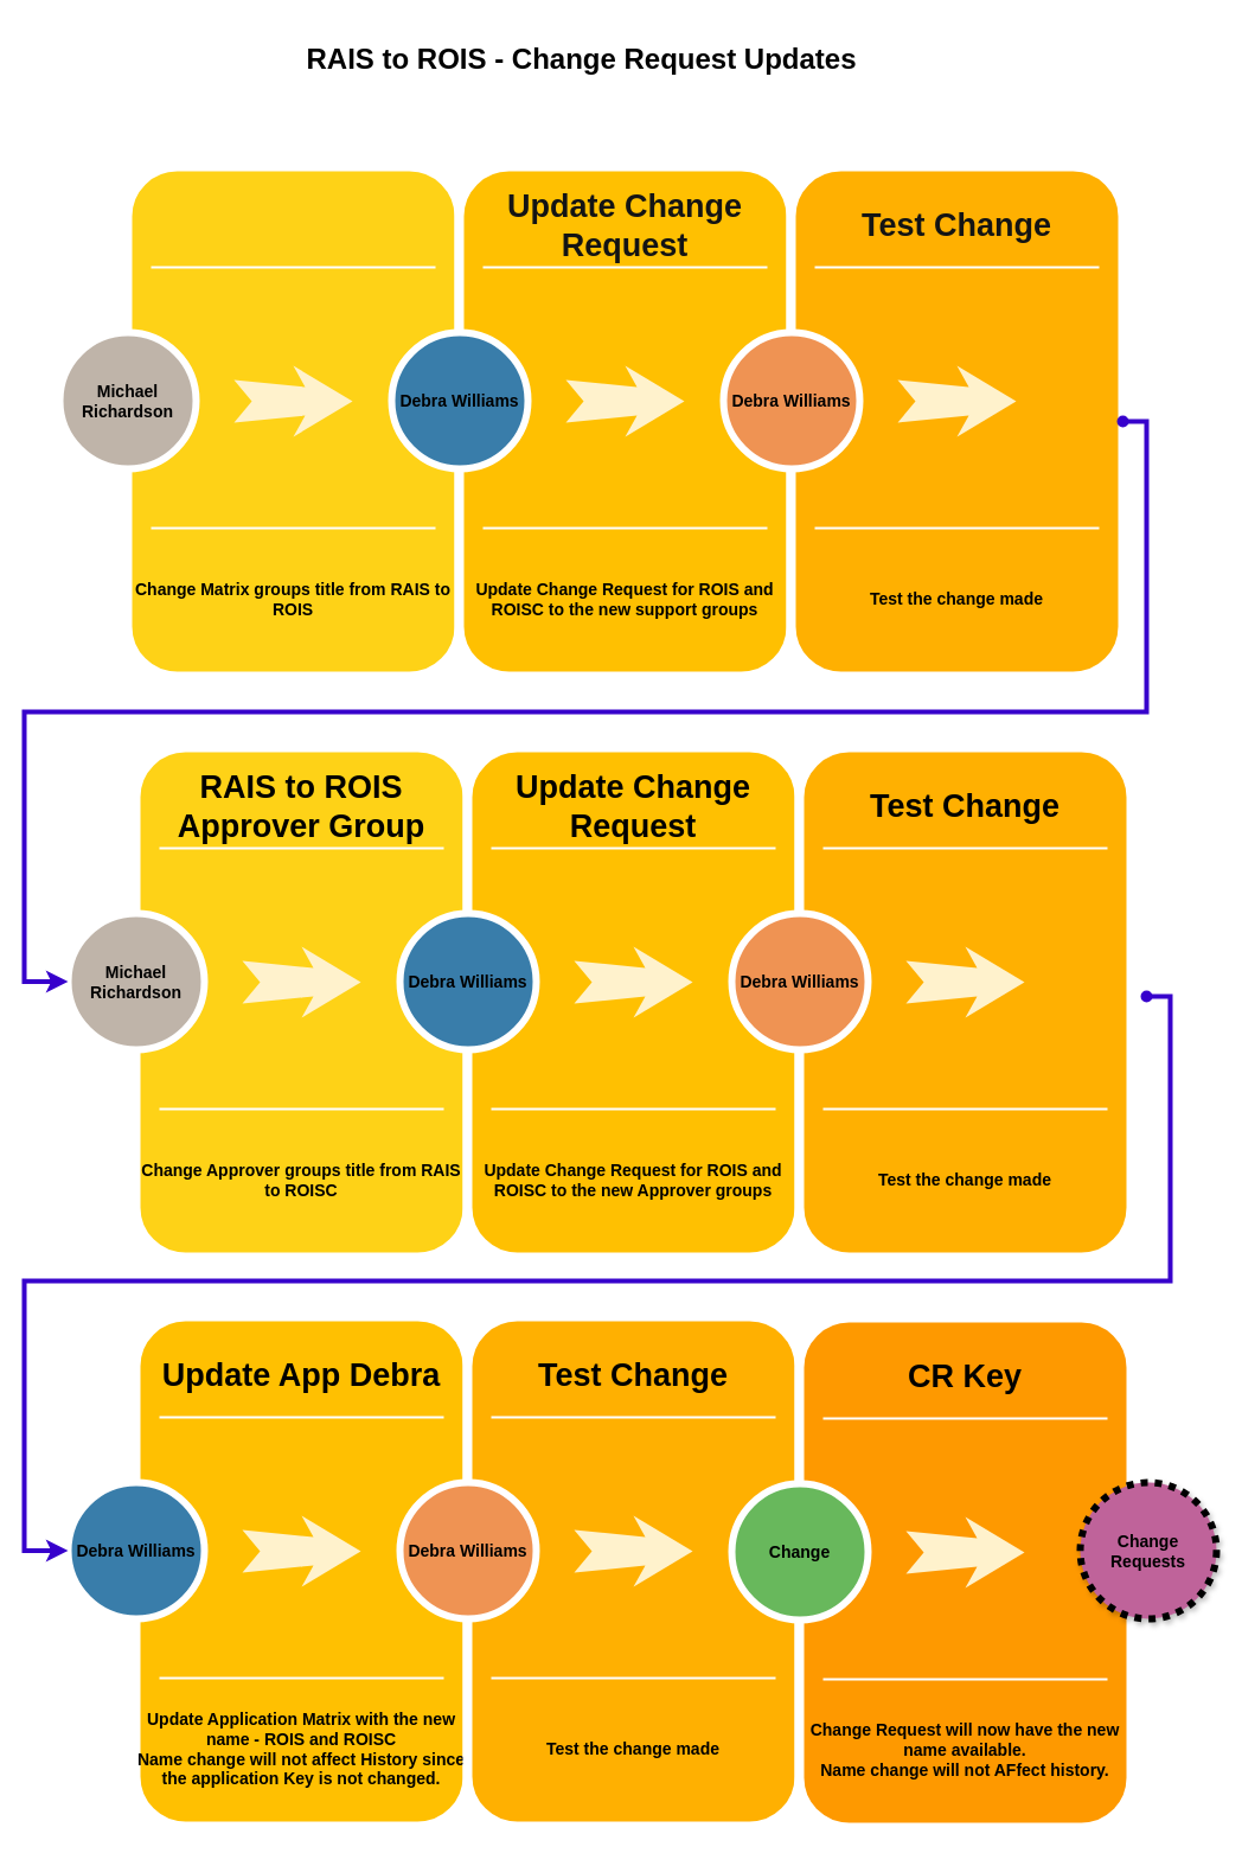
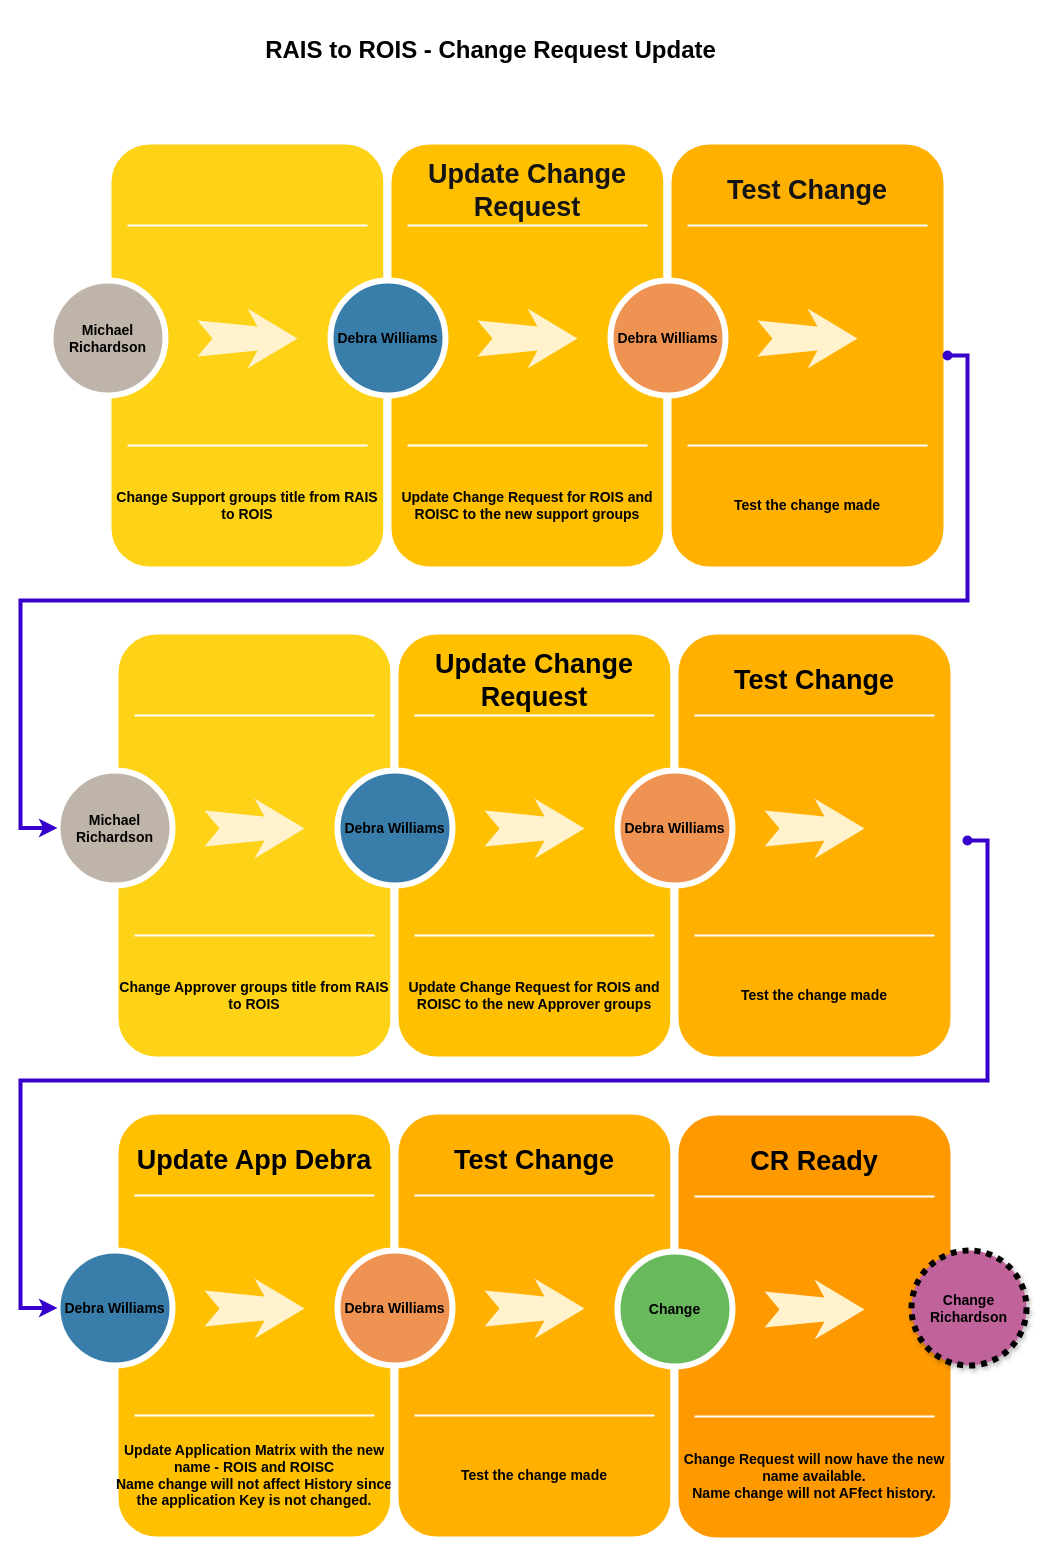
- <mxCell id="67" value="RAIS to ROIS - Change Request Updates" style="text;strokeColor=none;fillColor=none;html=1;fontSize=24;fontStyle=1;verticalAlign=middle;align=center;" vertex="1" parent="1"><mxGeometry x="220" y="20" width="540" height="60" as="geometry" /></mxCell>
+ <mxCell id="67" value="RAIS to ROIS - Change Request Update" style="text;strokeColor=none;fillColor=none;html=1;fontSize=24;fontStyle=1;verticalAlign=middle;align=center;" vertex="1" parent="1"><mxGeometry x="220" y="20" width="540" height="60" as="geometry" /></mxCell>
- <mxCell id="3" value="Change Matrix groups title from RAIS to ROIS" style="text;html=1;strokeColor=none;fillColor=none;align=center;verticalAlign=middle;whiteSpace=wrap;rounded=0;shadow=0;fontSize=14;fontColor=#000000;fontStyle=1" parent="1" vertex="1"><mxGeometry x="107" y="460" width="280" height="90" as="geometry" /></mxCell>
+ <mxCell id="3" value="Change Support groups title from RAIS to ROIS" style="text;html=1;strokeColor=none;fillColor=none;align=center;verticalAlign=middle;whiteSpace=wrap;rounded=0;shadow=0;fontSize=14;fontColor=#000000;fontStyle=1" parent="1" vertex="1"><mxGeometry x="107" y="460" width="280" height="90" as="geometry" /></mxCell>
- <mxCell id="23" value="RAIS to ROIS Approver Group" style="text;html=1;strokeColor=none;fillColor=none;align=center;verticalAlign=middle;whiteSpace=wrap;rounded=0;shadow=0;fontSize=27;fontColor=#000000;fontStyle=1;" vertex="1" parent="1"><mxGeometry x="114" y="650" width="280" height="60" as="geometry" /></mxCell>
- <mxCell id="24" value="Change Approver groups title from RAIS to ROISC" style="text;html=1;strokeColor=none;fillColor=none;align=center;verticalAlign=middle;whiteSpace=wrap;rounded=0;shadow=0;fontSize=14;fontColor=#000000;fontStyle=1" vertex="1" parent="1"><mxGeometry x="114" y="950" width="280" height="90" as="geometry" /></mxCell>
+ <mxCell id="24" value="Change Approver groups title from RAIS to ROIS" style="text;html=1;strokeColor=none;fillColor=none;align=center;verticalAlign=middle;whiteSpace=wrap;rounded=0;shadow=0;fontSize=14;fontColor=#000000;fontStyle=1" vertex="1" parent="1"><mxGeometry x="114" y="950" width="280" height="90" as="geometry" /></mxCell>
- <mxCell id="58" value="CR Key" style="text;html=1;strokeColor=none;fillColor=none;align=center;verticalAlign=middle;whiteSpace=wrap;rounded=0;shadow=0;fontSize=27;fontColor=#000000;fontStyle=1;" parent="1" vertex="1"><mxGeometry x="674" y="1131" width="280" height="60" as="geometry" /></mxCell>
+ <mxCell id="58" value="CR Ready" style="text;html=1;strokeColor=none;fillColor=none;align=center;verticalAlign=middle;whiteSpace=wrap;rounded=0;shadow=0;fontSize=27;fontColor=#000000;fontStyle=1;" parent="1" vertex="1"><mxGeometry x="674" y="1131" width="280" height="60" as="geometry" /></mxCell>
- <mxCell id="64" value="Change Requests" style="ellipse;whiteSpace=wrap;html=1;rounded=0;shadow=1;strokeWidth=6;fontSize=14;align=center;fillColor=#BF639A;strokeColor=#000000;fontColor=#000000;fontStyle=1;dashed=1;dashPattern=1 1;" parent="1" vertex="1"><mxGeometry x="911" y="1250" width="115" height="115" as="geometry" /></mxCell>
+ <mxCell id="64" value="Change Richardson" style="ellipse;whiteSpace=wrap;html=1;rounded=0;shadow=1;strokeWidth=6;fontSize=14;align=center;fillColor=#BF639A;strokeColor=#000000;fontColor=#000000;fontStyle=1;dashed=1;dashPattern=1 1;" parent="1" vertex="1"><mxGeometry x="911" y="1250" width="115" height="115" as="geometry" /></mxCell>
